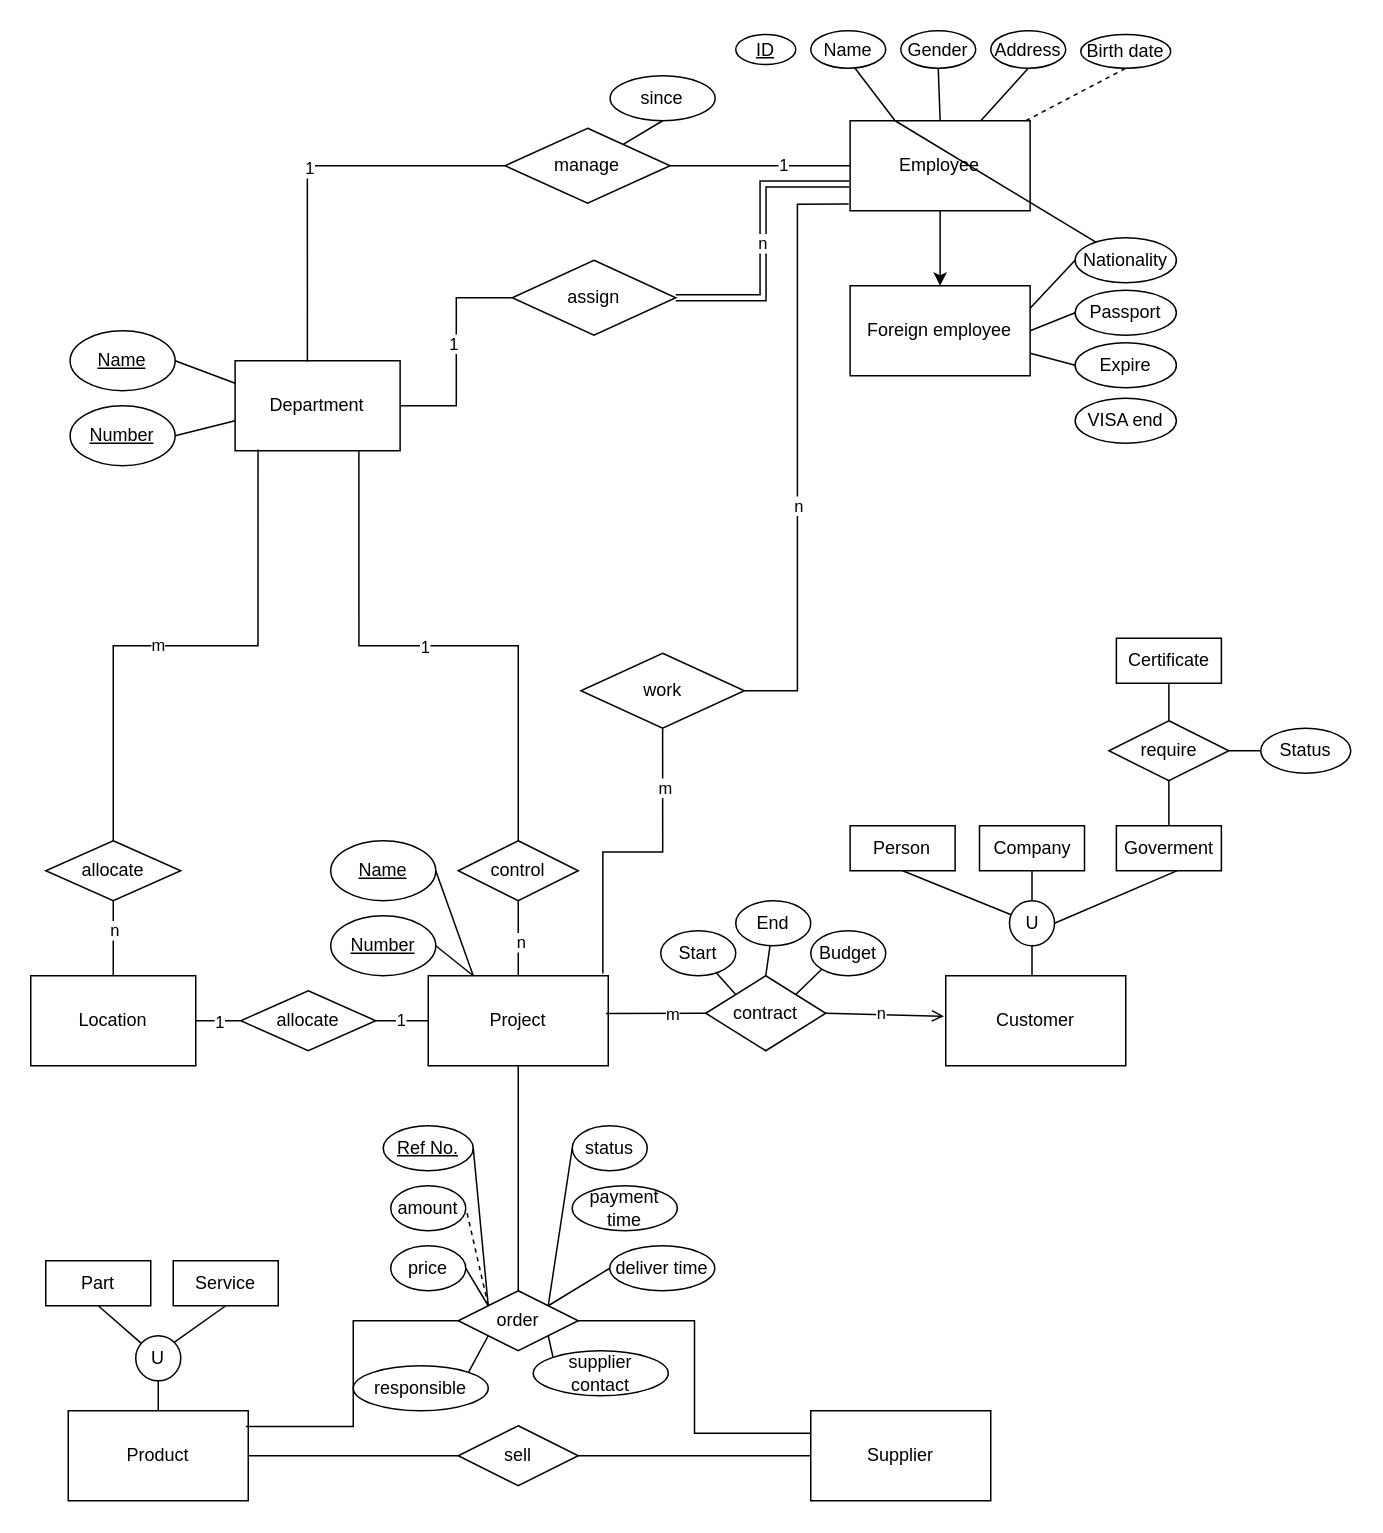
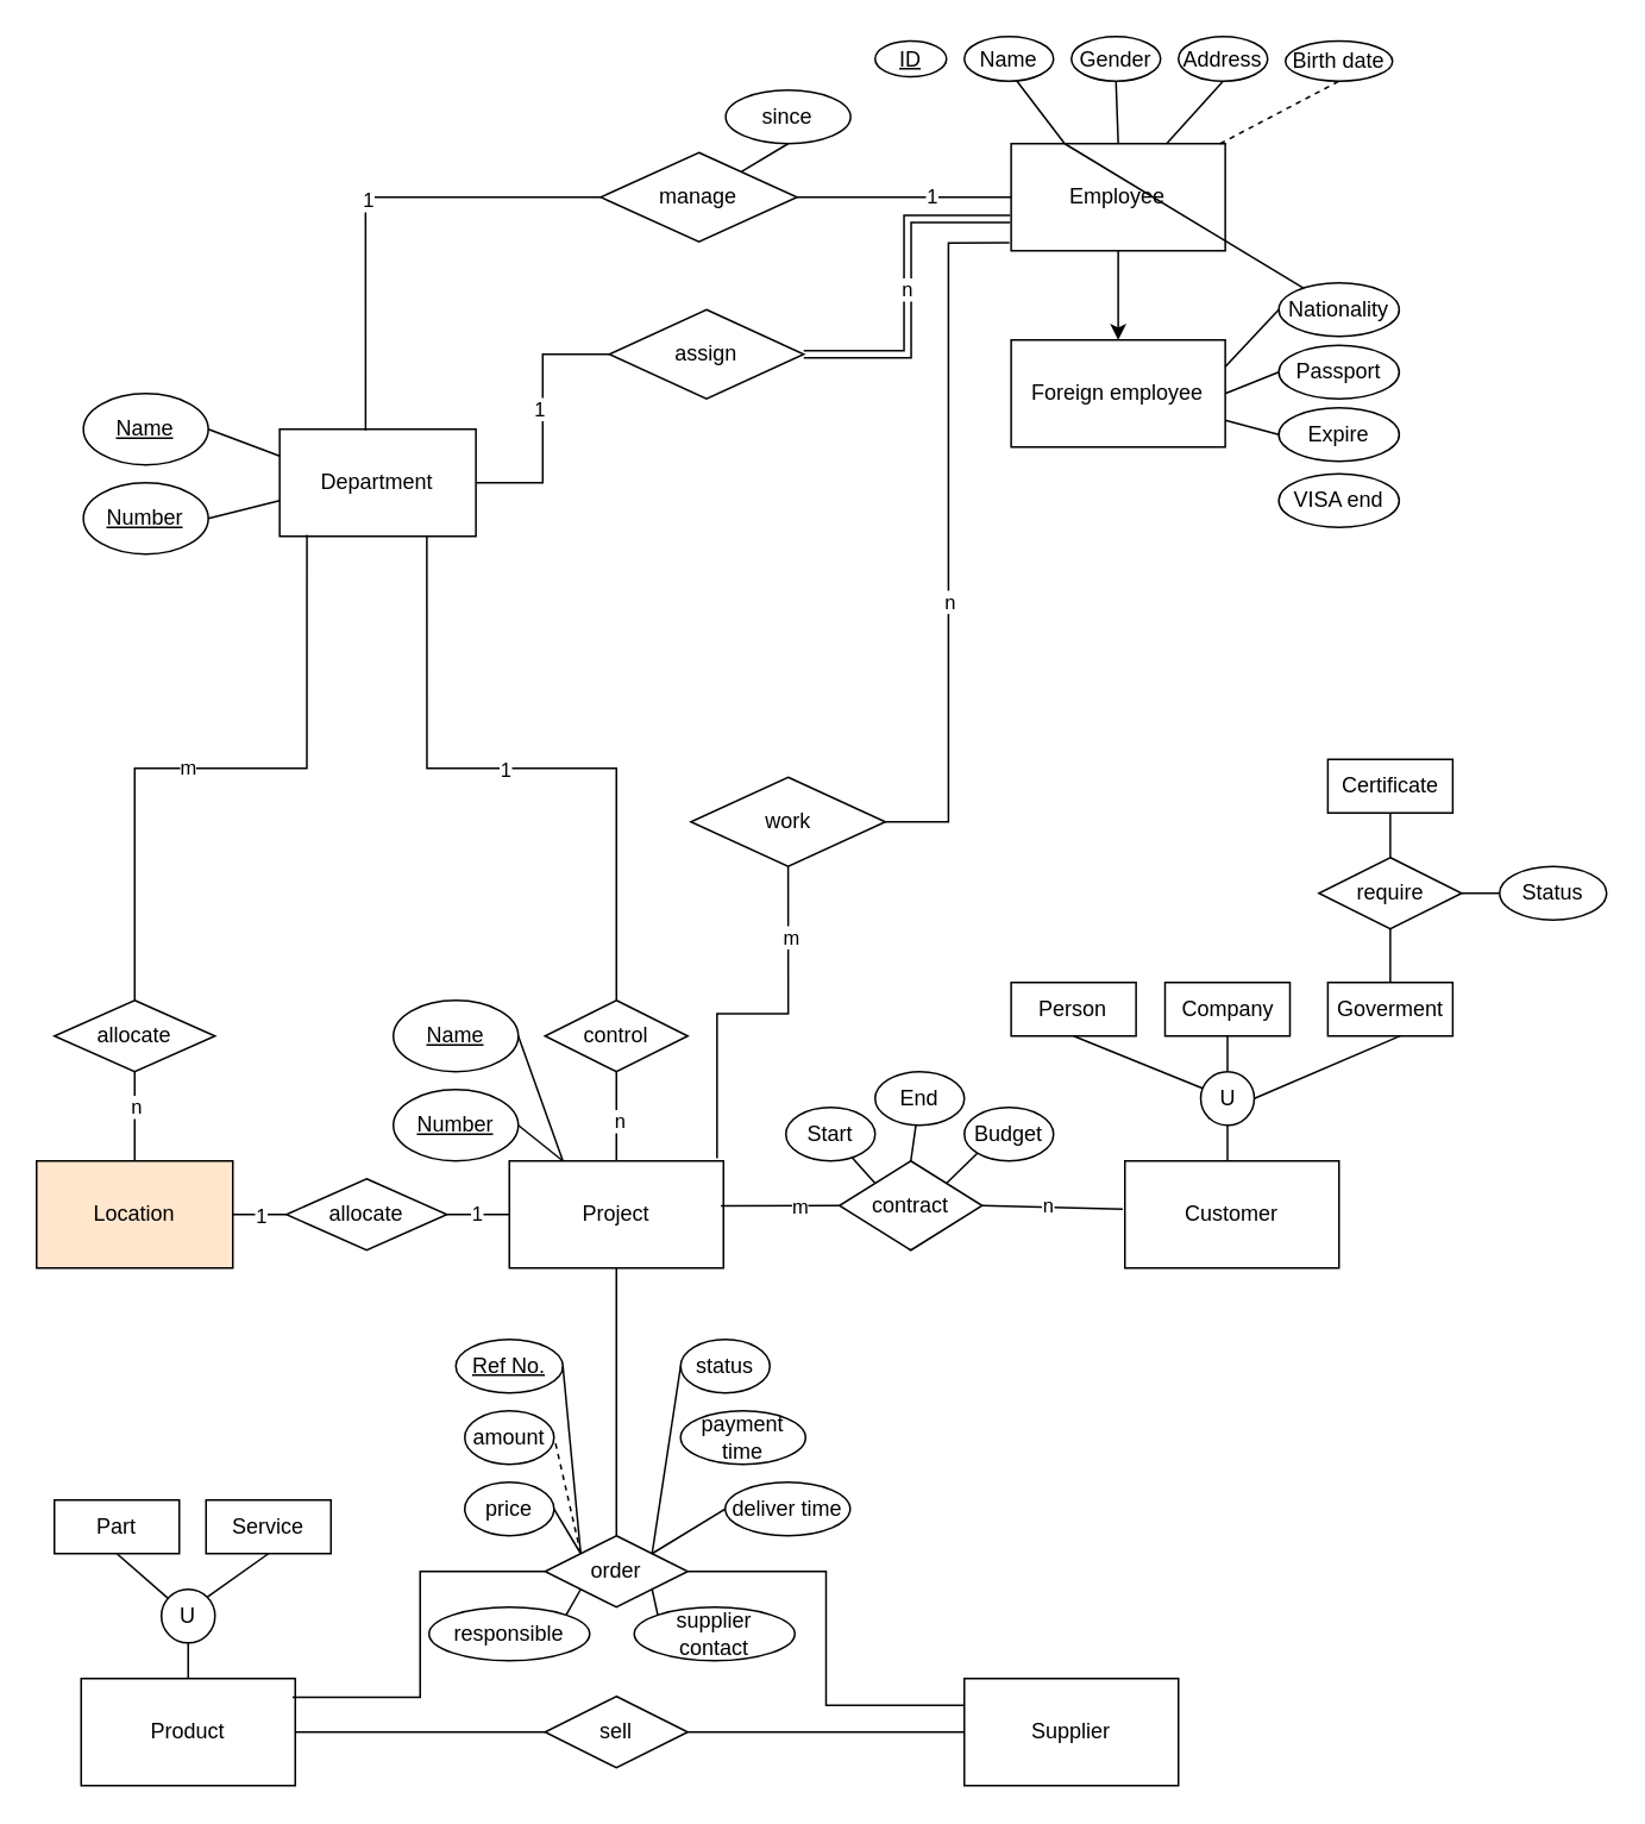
- <mxCell id="77" value="" style="endArrow=open;html=1;rounded=0;entryX=-0.01;entryY=0.45;entryDx=0;entryDy=0;entryPerimeter=0;exitX=1;exitY=0.5;exitDx=0;exitDy=0;" parent="1" source="74" target="65" edge="1"><mxGeometry width="50" height="50" relative="1" as="geometry"><mxPoint x="430" y="690" as="sourcePoint" /><mxPoint x="480" y="640" as="targetPoint" /><Array as="points" /></mxGeometry></mxCell>
+ <mxCell id="77" value="" style="endArrow=none;html=1;rounded=0;entryX=-0.01;entryY=0.45;entryDx=0;entryDy=0;entryPerimeter=0;exitX=1;exitY=0.5;exitDx=0;exitDy=0;" parent="1" source="74" target="65" edge="1"><mxGeometry width="50" height="50" relative="1" as="geometry"><mxPoint x="430" y="690" as="sourcePoint" /><mxPoint x="480" y="640" as="targetPoint" /><Array as="points" /></mxGeometry></mxCell>
- <mxCell id="19" value="Location" style="rounded=0;whiteSpace=wrap;html=1;" parent="1" vertex="1"><mxGeometry x="20" y="650" width="110" height="60" as="geometry" /></mxCell>
+ <mxCell id="19" value="Location" style="rounded=0;whiteSpace=wrap;html=1;fillColor=#ffe6cc;" parent="1" vertex="1"><mxGeometry x="20" y="650" width="110" height="60" as="geometry" /></mxCell>
- <mxCell id="56" value="responsible" style="ellipse;whiteSpace=wrap;html=1;" parent="1" vertex="1"><mxGeometry x="235" y="910" width="90" height="30" as="geometry" /></mxCell>
+ <mxCell id="56" value="responsible" style="ellipse;whiteSpace=wrap;html=1;" parent="1" vertex="1"><mxGeometry x="240" y="900" width="90" height="30" as="geometry" /></mxCell>
